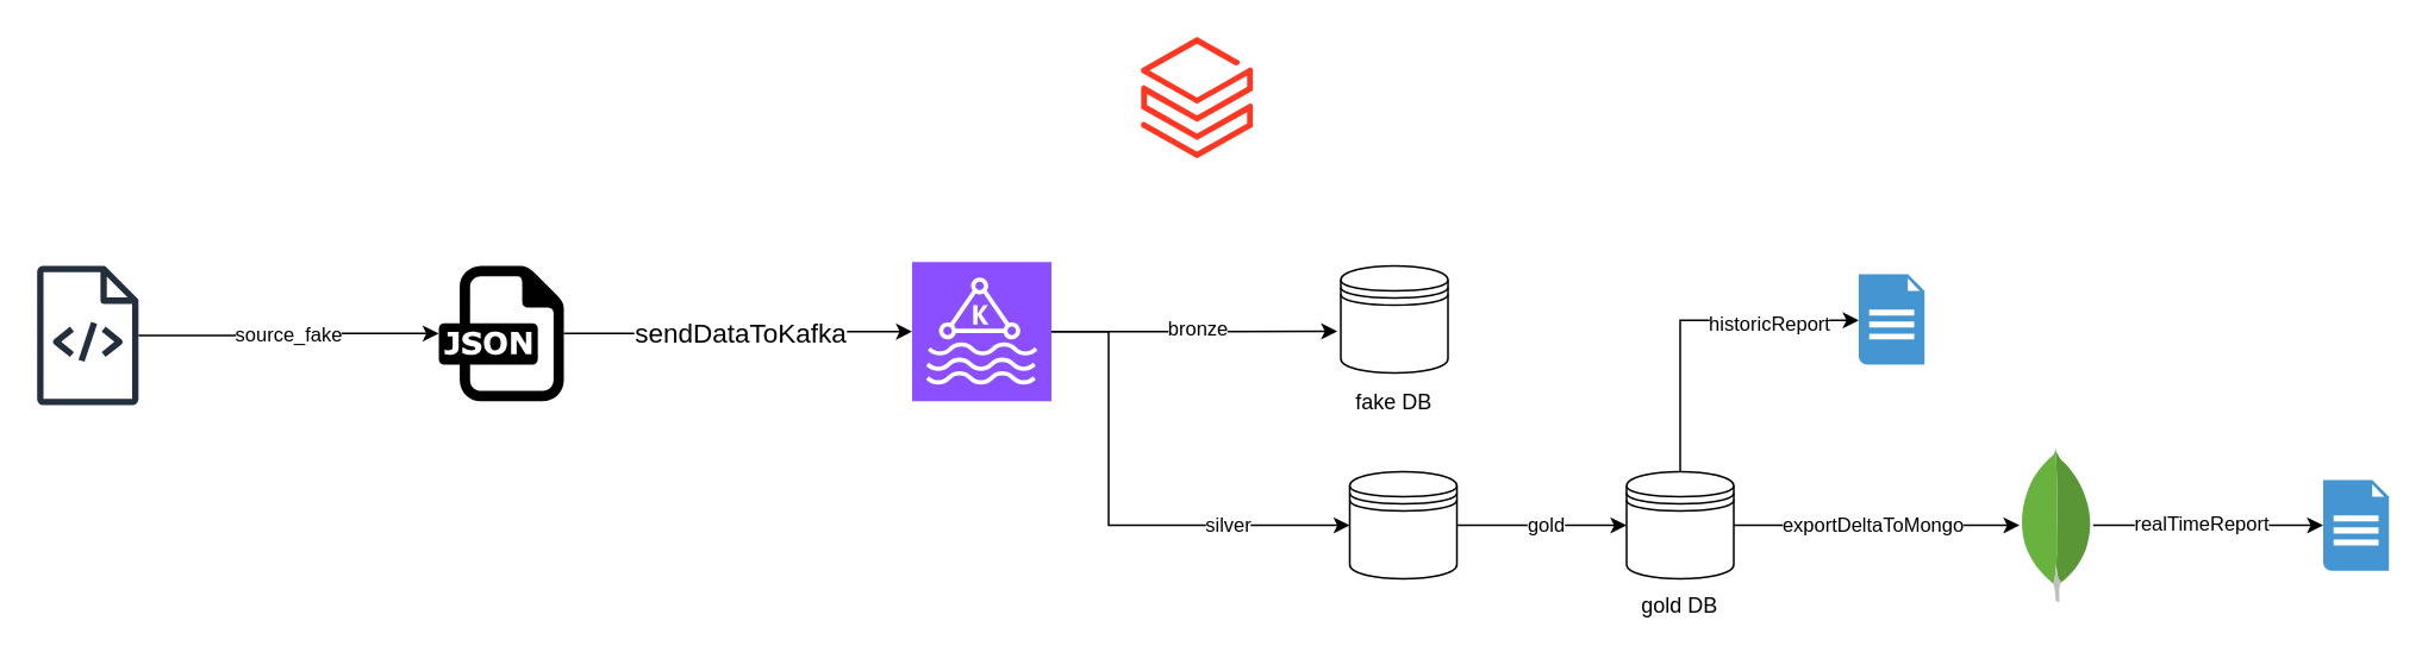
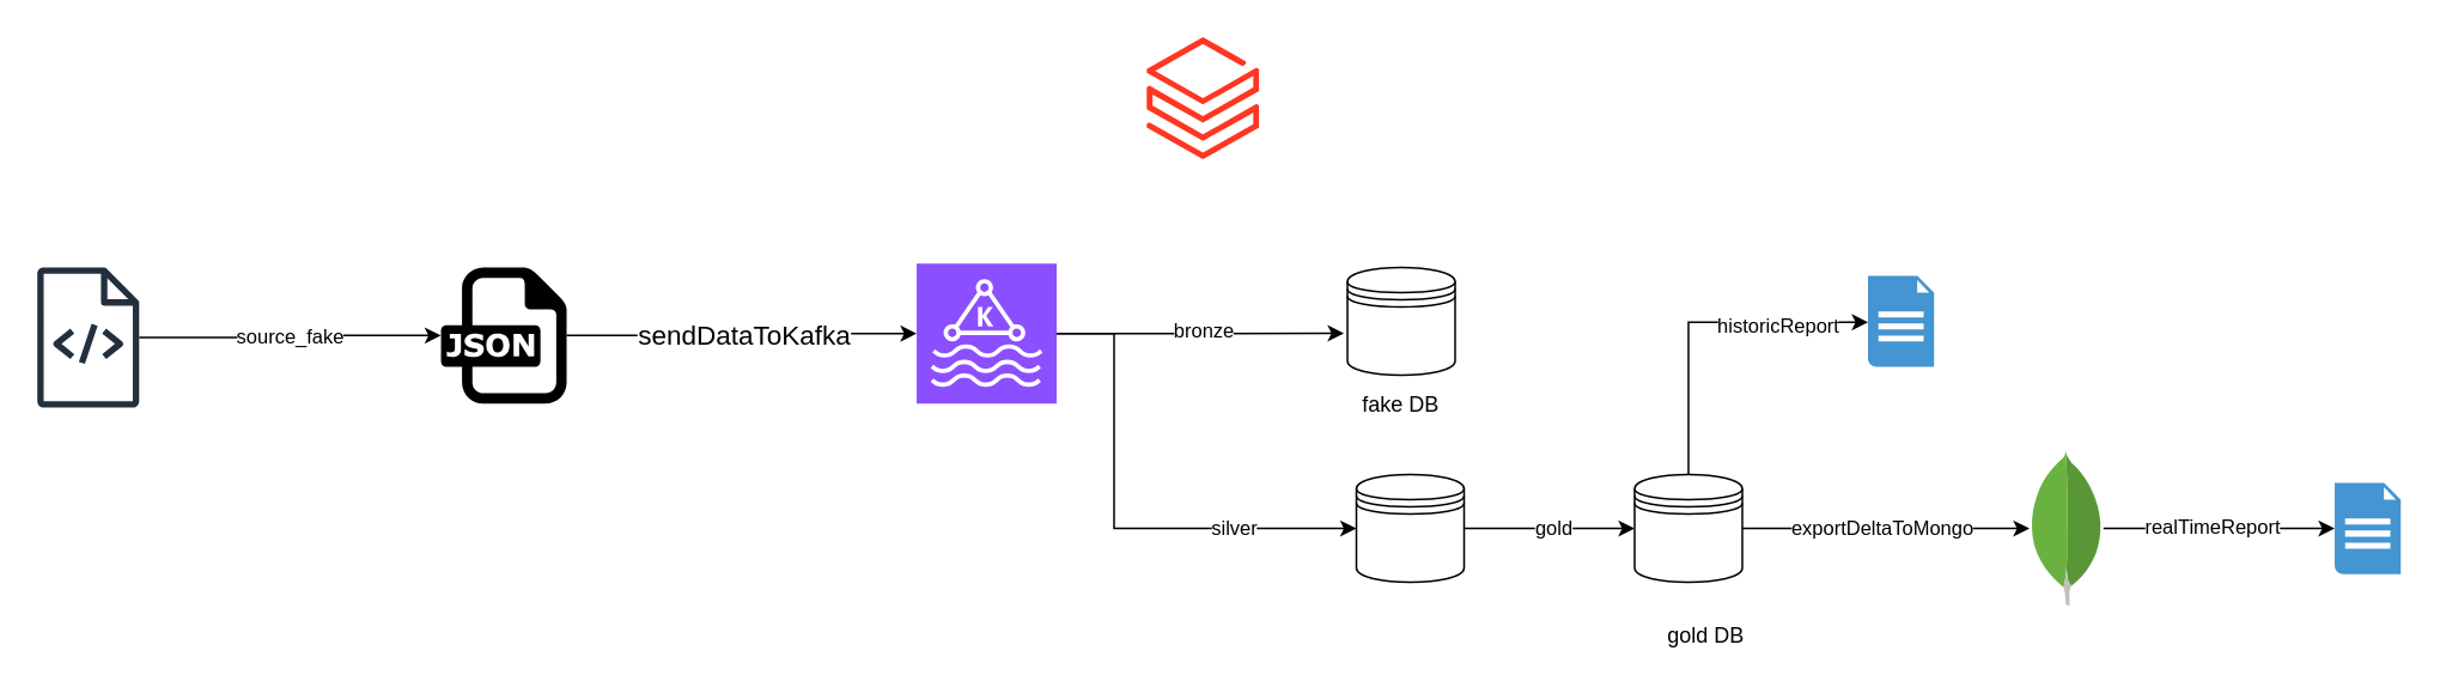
- <mxCell id="25" value="gold DB" style="text;html=1;align=center;verticalAlign=middle;whiteSpace=wrap;rounded=0;" vertex="1" parent="1"><mxGeometry x="910" y="323.9" width="60" height="30" as="geometry" /></mxCell>
+ <mxCell id="25" value="gold DB" style="text;html=1;align=center;verticalAlign=middle;whiteSpace=wrap;rounded=0;" vertex="1" parent="1"><mxGeometry x="920" y="338.9" width="60" height="30" as="geometry" /></mxCell>
